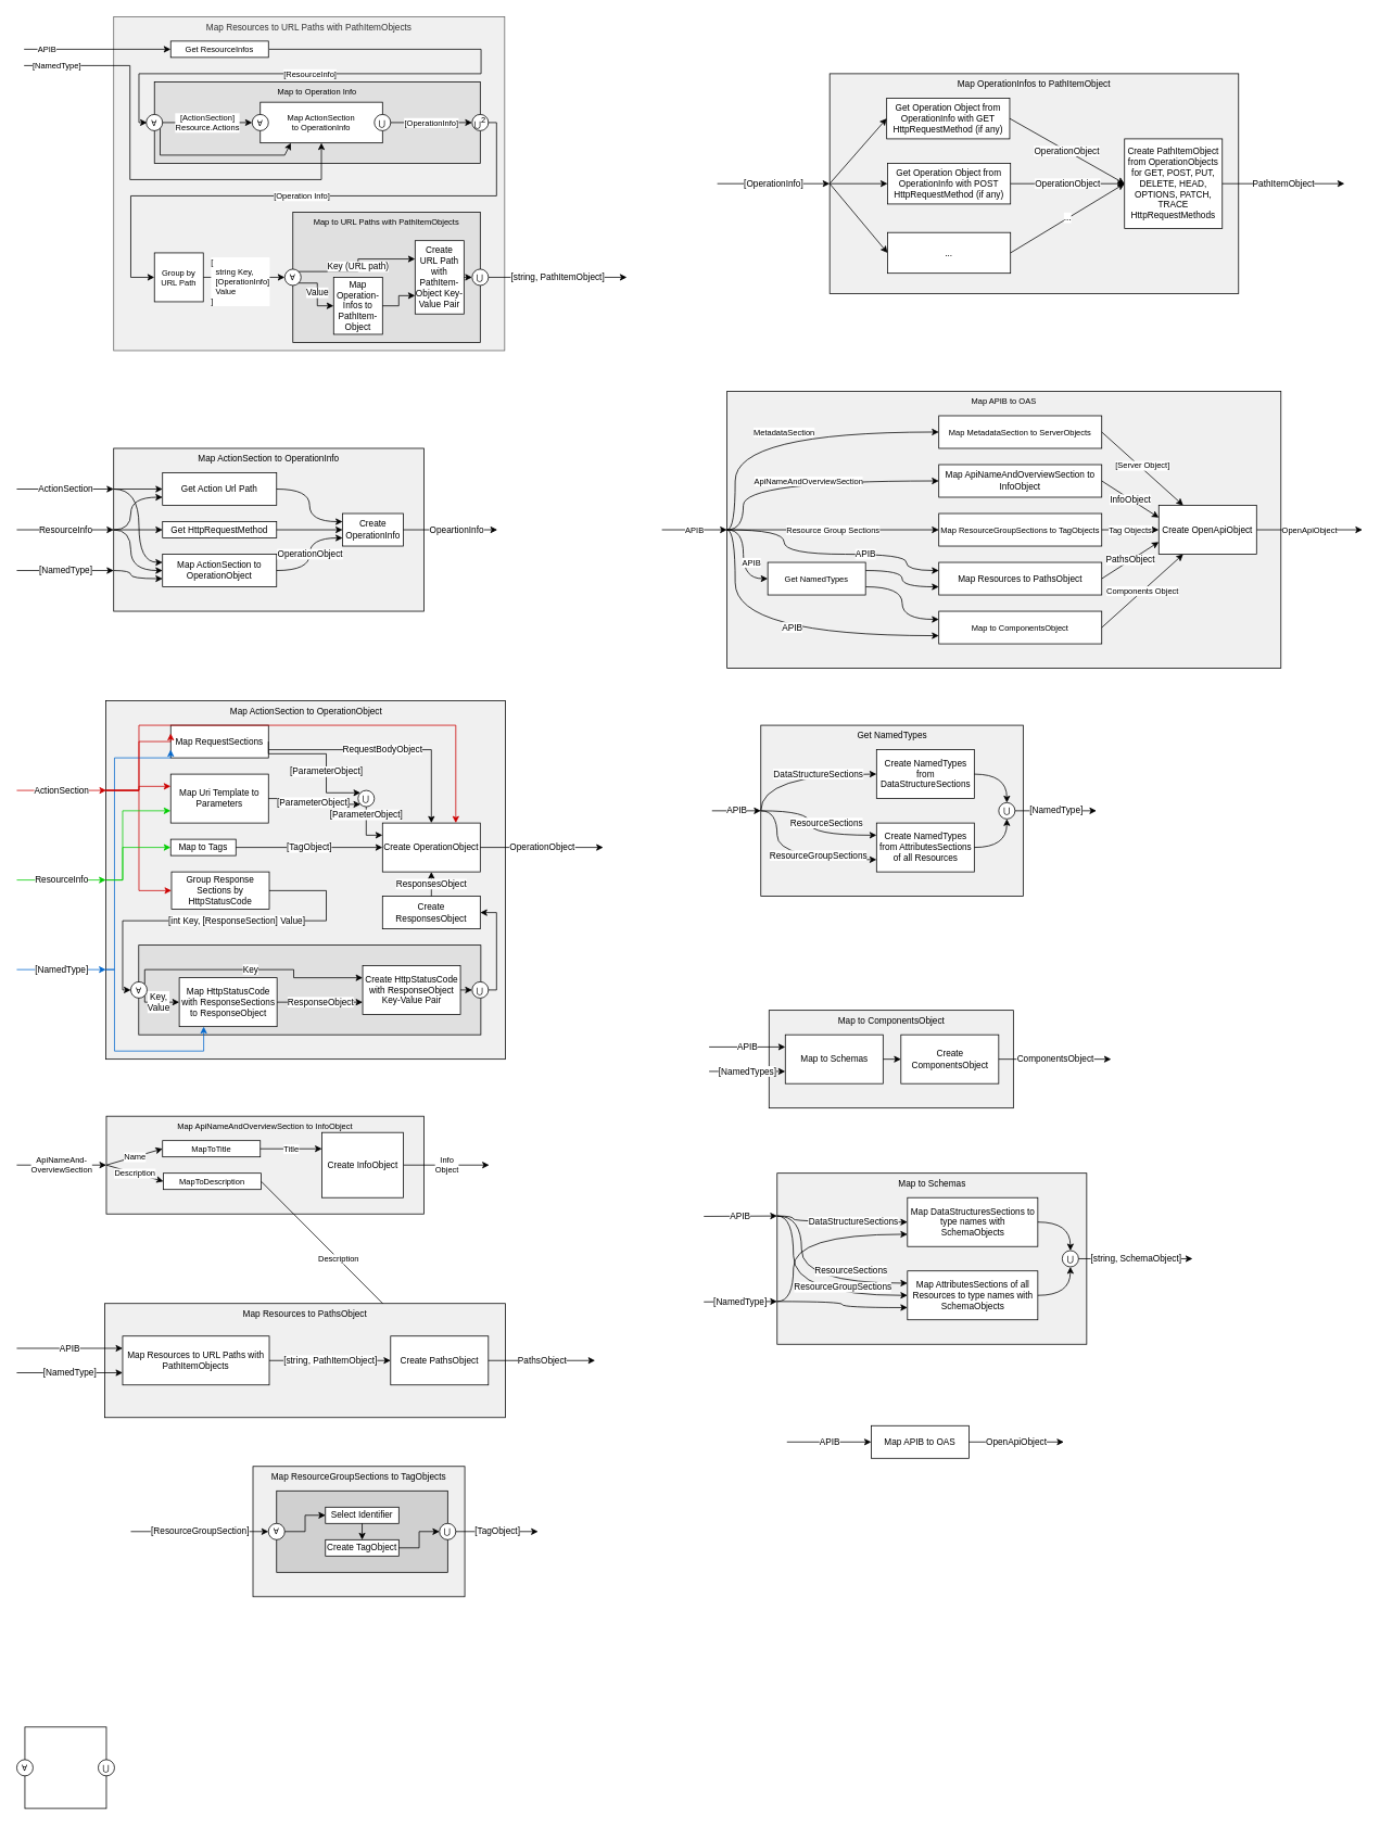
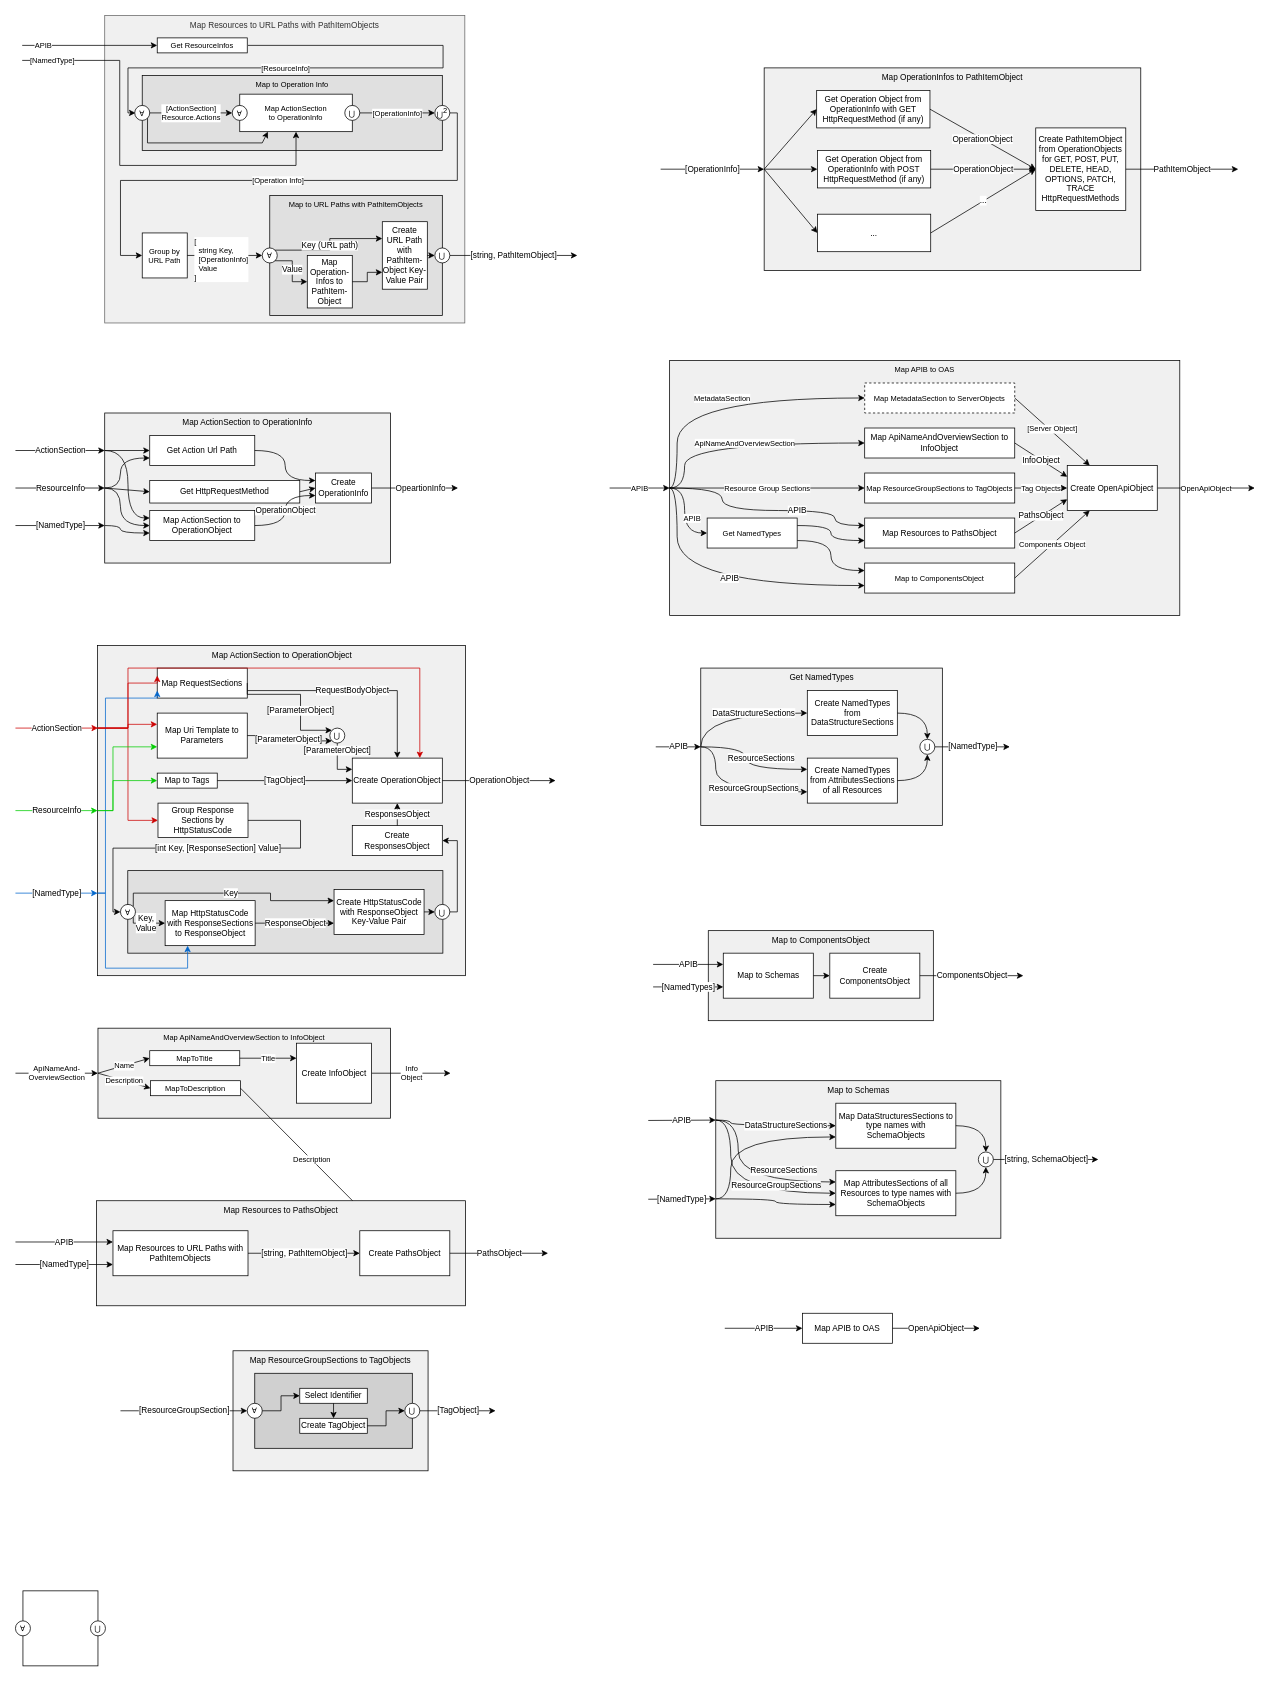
- <mxCell id="6" value="Map MetadataSection to ServerObjects" style="rounded=0;whiteSpace=wrap;html=1;fontSize=10;" parent="1" vertex="1"><mxGeometry x="1152" y="510" width="200" height="40" as="geometry" /></mxCell>
+ <mxCell id="6" value="Map MetadataSection to ServerObjects" style="rounded=0;whiteSpace=wrap;html=1;fontSize=10;dashed=1;" parent="1" vertex="1"><mxGeometry x="1152" y="510" width="200" height="40" as="geometry" /></mxCell>
- <mxCell id="71" value="Get HttpRequestMethod" style="rounded=0;whiteSpace=wrap;html=1;fontFamily=Helvetica;fontSize=11;fontColor=default;" vertex="1" parent="1"><mxGeometry x="199" y="640" width="140" height="20" as="geometry" /></mxCell>
+ <mxCell id="71" value="Get HttpRequestMethod" style="rounded=0;whiteSpace=wrap;html=1;fontFamily=Helvetica;fontSize=11;fontColor=default;" vertex="1" parent="1"><mxGeometry x="199" y="640" width="200" height="30" as="geometry" /></mxCell>
